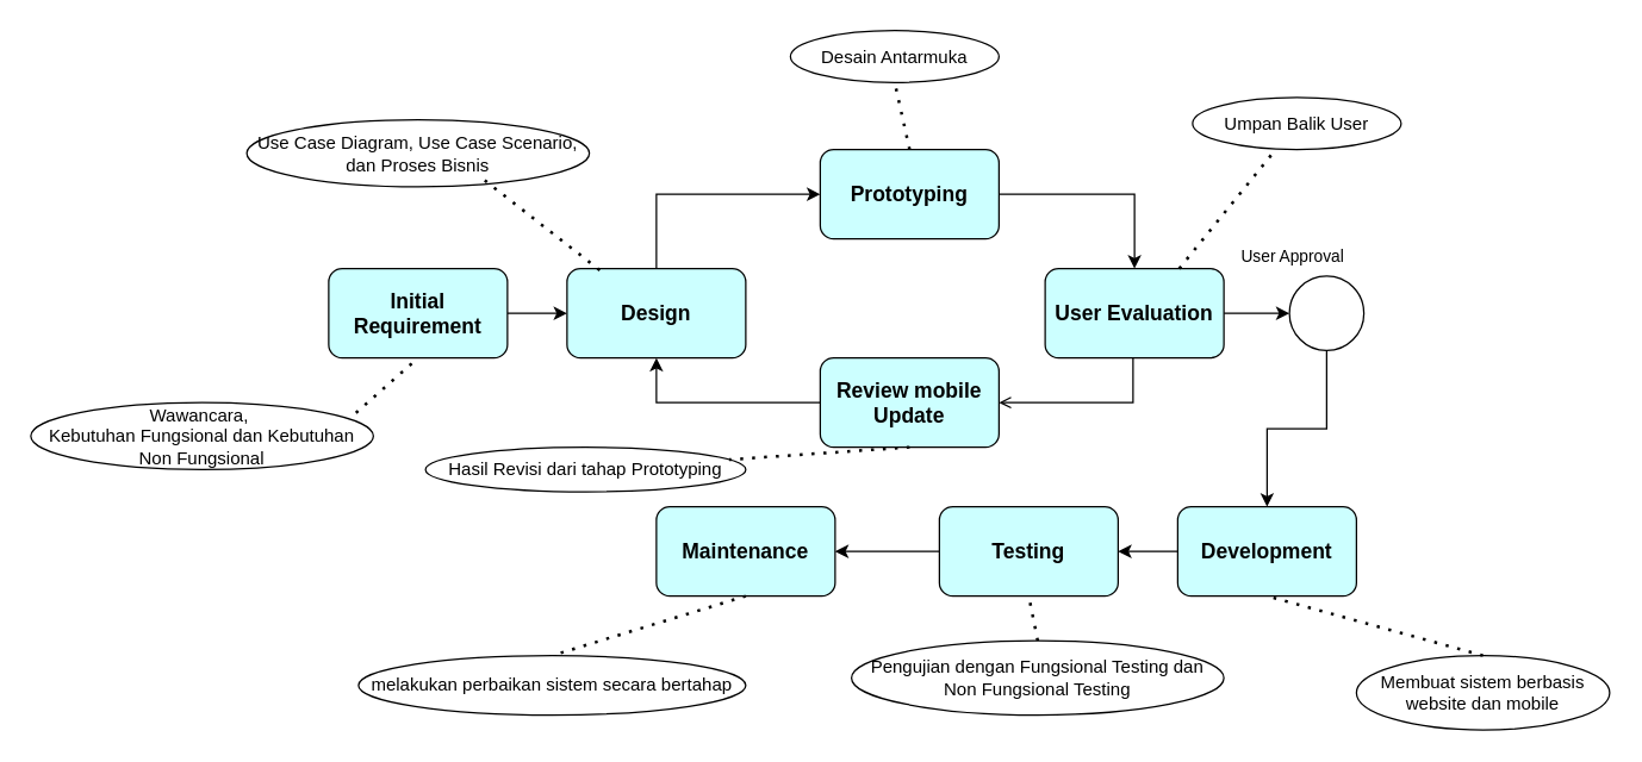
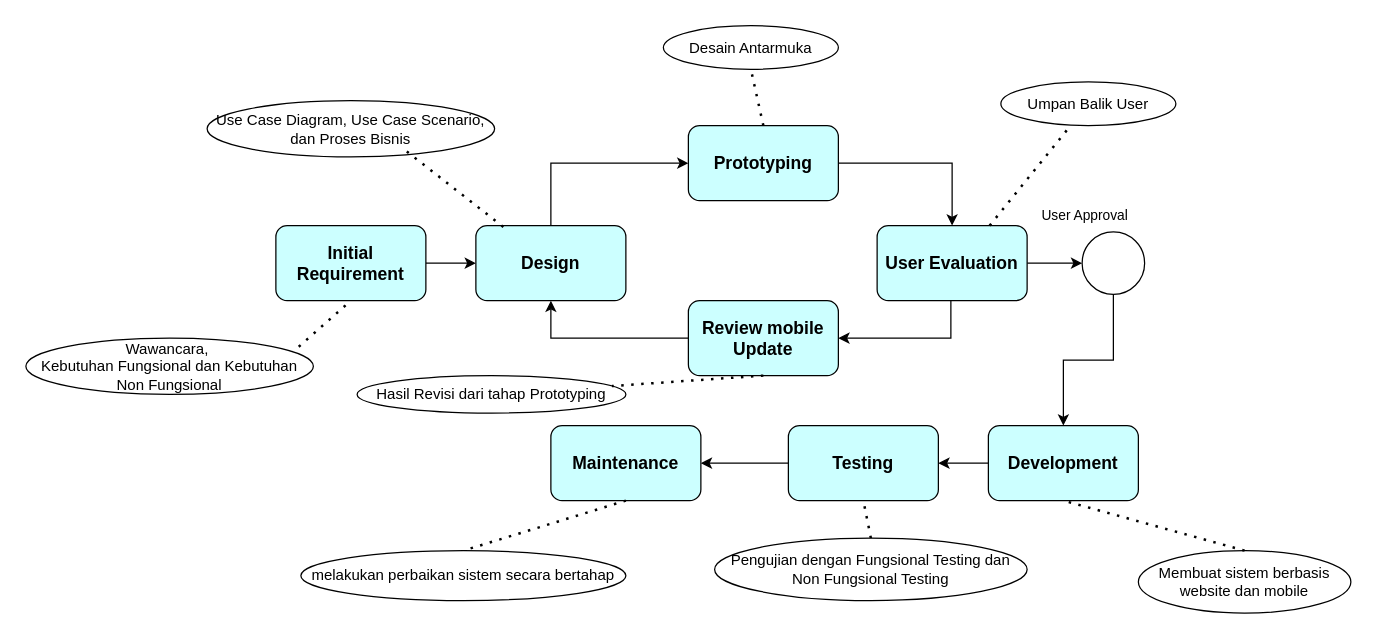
- <mxCell id="8" style="edgeStyle=orthogonalEdgeStyle;rounded=0;orthogonalLoop=1;jettySize=auto;html=1;entryX=1;entryY=0.5;entryDx=0;entryDy=0;endArrow=open;" parent="1" source="10" target="12" edge="1"><mxGeometry relative="1" as="geometry"><Array as="points"><mxPoint x="760" y="270" /></Array></mxGeometry></mxCell>
+ <mxCell id="8" style="edgeStyle=orthogonalEdgeStyle;rounded=0;orthogonalLoop=1;jettySize=auto;html=1;entryX=1;entryY=0.5;entryDx=0;entryDy=0;" parent="1" source="10" target="12" edge="1"><mxGeometry relative="1" as="geometry"><Array as="points"><mxPoint x="760" y="270" /></Array></mxGeometry></mxCell>
